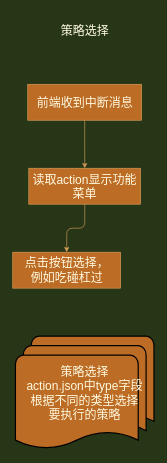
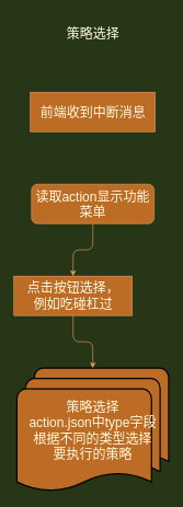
- <mxCell id="2" value="" style="edgeStyle=orthogonalEdgeStyle;curved=0;rounded=1;sketch=0;orthogonalLoop=1;jettySize=auto;html=1;strokeColor=#DDA15E;fillColor=#BC6C25;fontColor=#FEFAE0;fontSize=20;" edge="1" parent="1" source="3" target="5"><mxGeometry relative="1" as="geometry" /></mxCell>
- <mxCell id="5" value="读取action显示功能菜单" style="rounded=0;whiteSpace=wrap;html=1;sketch=0;strokeColor=#DDA15E;fillColor=#BC6C25;fontColor=#FEFAE0;fontSize=20;" vertex="1" parent="1"><mxGeometry x="47.25" y="280" width="186.5" height="60" as="geometry" /></mxCell>
+ <mxCell id="5" value="读取action显示功能菜单" style="whiteSpace=wrap;html=1;sketch=0;strokeColor=#DDA15E;fillColor=#BC6C25;fontColor=#FEFAE0;fontSize=20;rounded=1;" vertex="1" parent="1"><mxGeometry x="47.25" y="280" width="186.5" height="60" as="geometry" /></mxCell>
+ <mxCell id="7" value="" style="edgeStyle=orthogonalEdgeStyle;curved=0;rounded=1;sketch=0;orthogonalLoop=1;jettySize=auto;html=1;strokeColor=#DDA15E;fillColor=#BC6C25;fontColor=#FEFAE0;fontSize=20;" edge="1" parent="1" source="8" target="6"><mxGeometry relative="1" as="geometry" /></mxCell>
